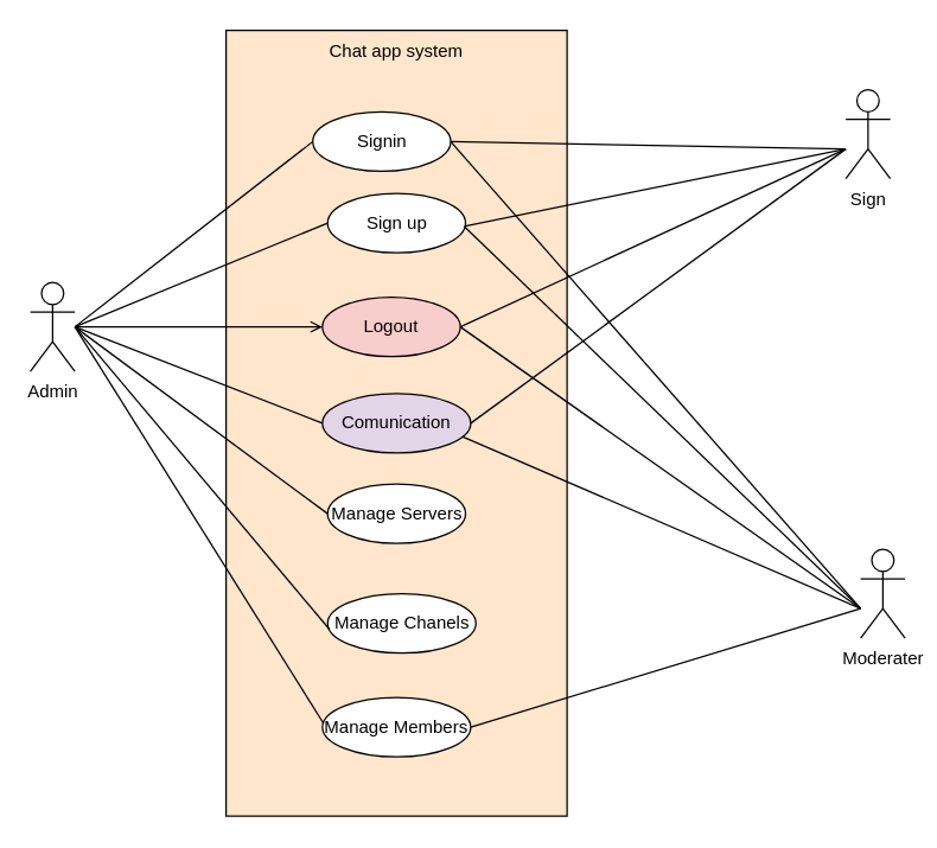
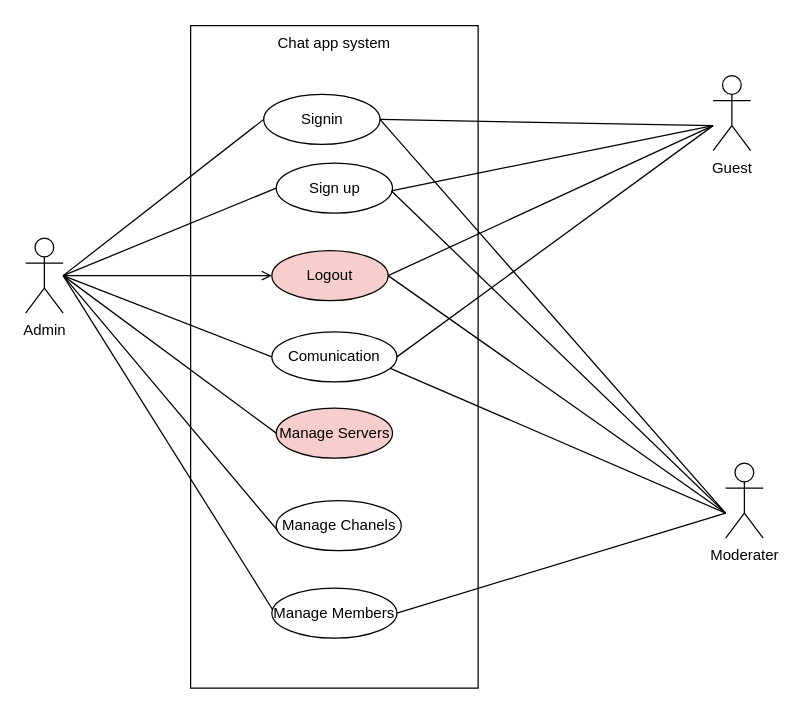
- <mxCell id="2" value="Chat app system" style="rounded=0;html=1;horizontal=1;verticalAlign=top;align=center;whiteSpace=wrap;fillColor=#ffe6cc;" vertex="1" parent="1"><mxGeometry x="152" y="20" width="230" height="530" as="geometry" /></mxCell>
+ <mxCell id="2" value="Chat app system" style="rounded=0;html=1;horizontal=1;verticalAlign=top;align=center;whiteSpace=wrap;" vertex="1" parent="1"><mxGeometry x="152" y="20" width="230" height="530" as="geometry" /></mxCell>
- <mxCell id="18" value="Sign" style="shape=umlActor;verticalLabelPosition=bottom;verticalAlign=top;html=1;outlineConnect=0;" vertex="1" parent="1"><mxGeometry x="570" y="60" width="30" height="60" as="geometry" /></mxCell>
+ <mxCell id="18" value="Guest" style="shape=umlActor;verticalLabelPosition=bottom;verticalAlign=top;html=1;outlineConnect=0;" vertex="1" parent="1"><mxGeometry x="570" y="60" width="30" height="60" as="geometry" /></mxCell>
- <mxCell id="9" value="Comunication" style="ellipse;whiteSpace=wrap;html=1;fillColor=#e1d5e7;" vertex="1" parent="1"><mxGeometry x="217" y="265" width="100" height="40" as="geometry" /></mxCell>
+ <mxCell id="9" value="Comunication" style="ellipse;whiteSpace=wrap;html=1;" vertex="1" parent="1"><mxGeometry x="217" y="265" width="100" height="40" as="geometry" /></mxCell>
- <mxCell id="6" value="Manage Servers" style="ellipse;whiteSpace=wrap;html=1;" vertex="1" parent="1"><mxGeometry x="220.5" y="326" width="93" height="40" as="geometry" /></mxCell>
+ <mxCell id="6" value="Manage Servers" style="ellipse;whiteSpace=wrap;html=1;fillColor=#f8cecc;" vertex="1" parent="1"><mxGeometry x="220.5" y="326" width="93" height="40" as="geometry" /></mxCell>
